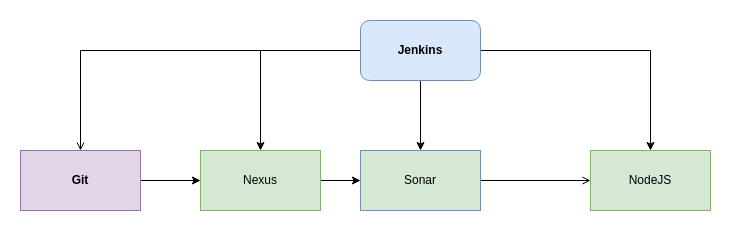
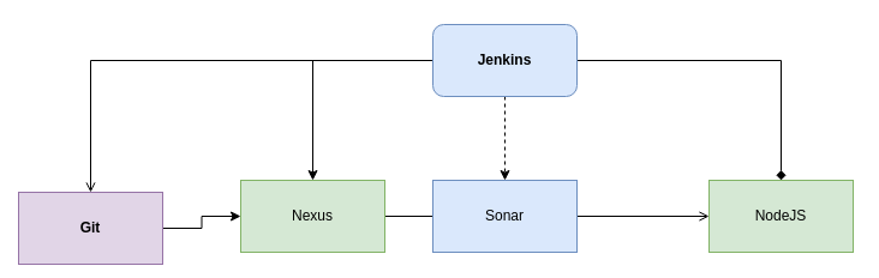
- <mxCell id="4" style="edgeStyle=orthogonalEdgeStyle;rounded=0;orthogonalLoop=1;jettySize=auto;html=1;entryX=0.5;entryY=0;entryDx=0;entryDy=0;" edge="1" parent="1" source="6" target="12"><mxGeometry relative="1" as="geometry" /></mxCell>
+ <mxCell id="4" style="edgeStyle=orthogonalEdgeStyle;rounded=0;orthogonalLoop=1;jettySize=auto;html=1;entryX=0.5;entryY=0;entryDx=0;entryDy=0;dashed=1;" edge="1" parent="1" source="6" target="12"><mxGeometry relative="1" as="geometry" /></mxCell>
- <mxCell id="5" style="edgeStyle=orthogonalEdgeStyle;rounded=0;orthogonalLoop=1;jettySize=auto;html=1;" edge="1" parent="1" source="6" target="13"><mxGeometry relative="1" as="geometry" /></mxCell>
+ <mxCell id="5" style="edgeStyle=orthogonalEdgeStyle;rounded=0;orthogonalLoop=1;jettySize=auto;html=1;endArrow=diamond;" edge="1" parent="1" source="6" target="13"><mxGeometry relative="1" as="geometry" /></mxCell>
- <mxCell id="8" value="&lt;b&gt;Git&lt;/b&gt;" style="rounded=0;whiteSpace=wrap;html=1;fillColor=#e1d5e7;strokeColor=#9673a6;" vertex="1" parent="1"><mxGeometry x="20" y="150" width="120" height="60" as="geometry" /></mxCell>
+ <mxCell id="8" value="&lt;b&gt;Git&lt;/b&gt;" style="rounded=0;whiteSpace=wrap;html=1;fillColor=#e1d5e7;strokeColor=#9673a6;" vertex="1" parent="1"><mxGeometry x="15" y="160" width="120" height="60" as="geometry" /></mxCell>
- <mxCell id="9" style="edgeStyle=orthogonalEdgeStyle;rounded=0;orthogonalLoop=1;jettySize=auto;html=1;entryX=0;entryY=0.5;entryDx=0;entryDy=0;" edge="1" parent="1" source="10" target="12"><mxGeometry relative="1" as="geometry" /></mxCell>
+ <mxCell id="9" style="edgeStyle=orthogonalEdgeStyle;rounded=0;orthogonalLoop=1;jettySize=auto;html=1;entryX=0;entryY=0.5;entryDx=0;entryDy=0;endArrow=none;" edge="1" parent="1" source="10" target="12"><mxGeometry relative="1" as="geometry" /></mxCell>
- <mxCell id="12" value="Sonar" style="rounded=0;whiteSpace=wrap;html=1;fillColor=#d5e8d4;strokeColor=#6c8ebf;" vertex="1" parent="1"><mxGeometry x="360" y="150" width="120" height="60" as="geometry" /></mxCell>
+ <mxCell id="12" value="Sonar" style="rounded=0;whiteSpace=wrap;html=1;fillColor=#dae8fc;strokeColor=#6c8ebf;" vertex="1" parent="1"><mxGeometry x="360" y="150" width="120" height="60" as="geometry" /></mxCell>
